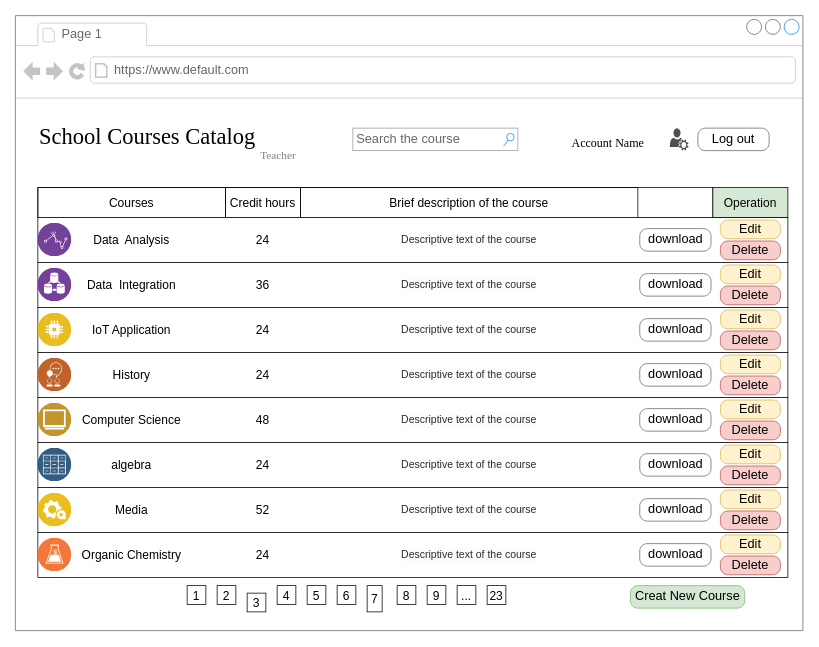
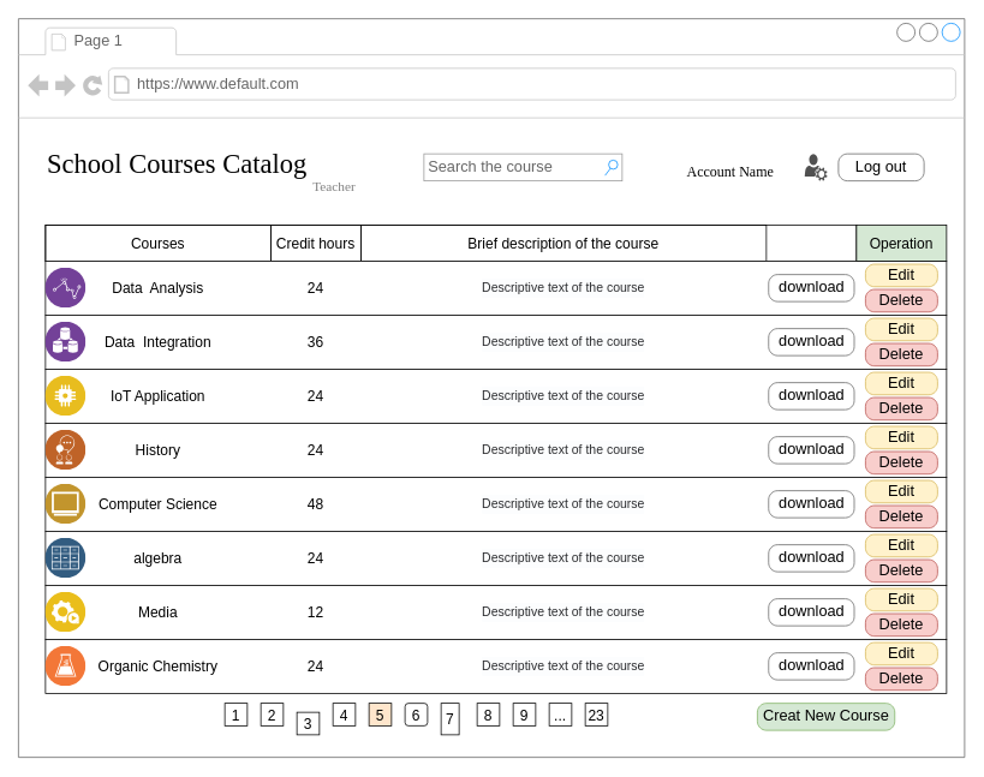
- <mxCell id="79" value="52" style="text;html=1;strokeColor=none;fillColor=none;align=center;verticalAlign=middle;whiteSpace=wrap;rounded=0;fontSize=16;fontColor=#000000;" vertex="1" parent="75"><mxGeometry x="275" y="15" width="50" height="30" as="geometry" /></mxCell>
+ <mxCell id="79" value="12" style="text;html=1;strokeColor=none;fillColor=none;align=center;verticalAlign=middle;whiteSpace=wrap;rounded=0;fontSize=16;fontColor=#000000;" vertex="1" parent="75"><mxGeometry x="275" y="15" width="50" height="30" as="geometry" /></mxCell>
- <mxCell id="98" value="5" style="rounded=0;whiteSpace=wrap;html=1;fontSize=16;fontColor=#000000;strokeColor=default;aspect=fixed;" vertex="1" parent="2"><mxGeometry x="389" y="760" width="25" height="25" as="geometry" /></mxCell>
+ <mxCell id="98" value="5" style="rounded=0;whiteSpace=wrap;html=1;fontSize=16;fontColor=#000000;strokeColor=default;aspect=fixed;fillColor=#ffe6cc;" vertex="1" parent="2"><mxGeometry x="389" y="760" width="25" height="25" as="geometry" /></mxCell>
- <mxCell id="103" value="6" style="rounded=0;whiteSpace=wrap;html=1;fontSize=16;fontColor=#000000;strokeColor=default;aspect=fixed;" vertex="1" parent="2"><mxGeometry x="429" y="760" width="25" height="25" as="geometry" /></mxCell>
+ <mxCell id="103" value="6" style="whiteSpace=wrap;html=1;fontSize=16;fontColor=#000000;strokeColor=default;aspect=fixed;rounded=1;" vertex="1" parent="2"><mxGeometry x="429" y="760" width="25" height="25" as="geometry" /></mxCell>
